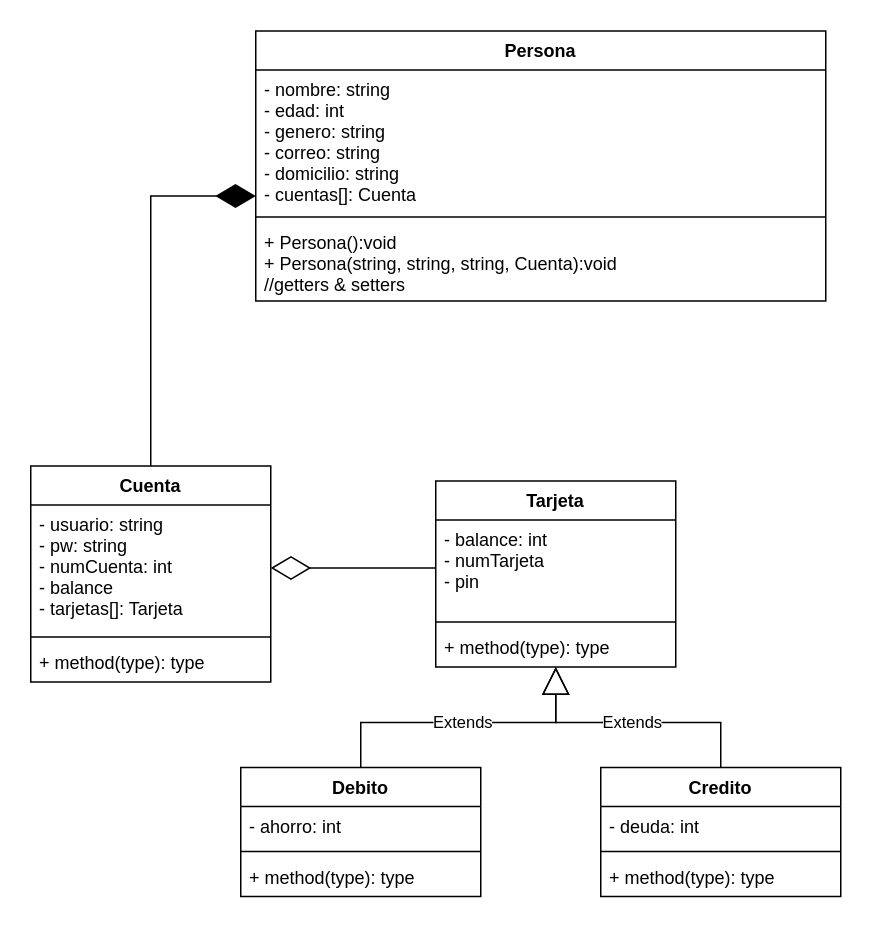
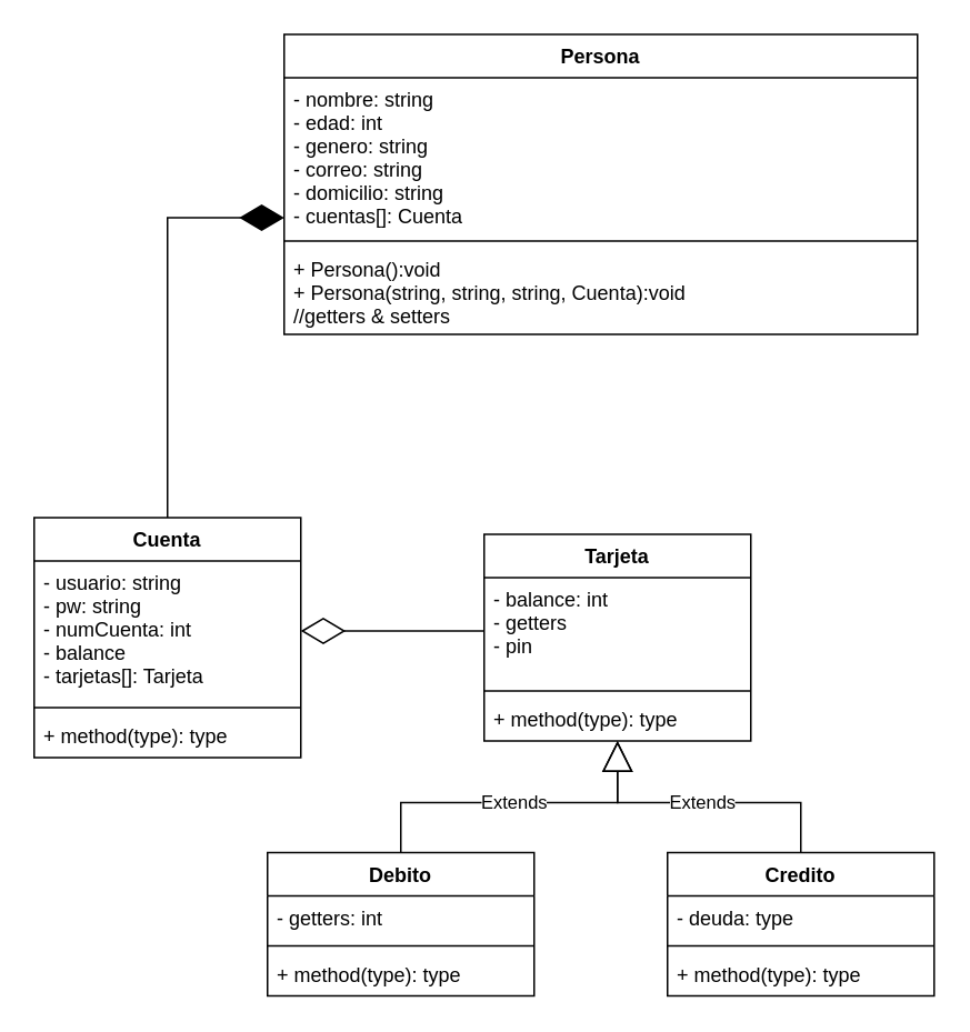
- <mxCell id="15" value="- balance: int&#10;- numTarjeta&#10;- pin" style="text;strokeColor=none;fillColor=none;align=left;verticalAlign=top;spacingLeft=4;spacingRight=4;overflow=hidden;rotatable=0;points=[[0,0.5],[1,0.5]];portConstraint=eastwest;" parent="14" vertex="1"><mxGeometry y="26" width="160" height="64" as="geometry" /></mxCell>
+ <mxCell id="15" value="- balance: int&#10;- getters&#10;- pin" style="text;strokeColor=none;fillColor=none;align=left;verticalAlign=top;spacingLeft=4;spacingRight=4;overflow=hidden;rotatable=0;points=[[0,0.5],[1,0.5]];portConstraint=eastwest;" parent="14" vertex="1"><mxGeometry y="26" width="160" height="64" as="geometry" /></mxCell>
- <mxCell id="7" value="- ahorro: int" style="text;strokeColor=none;fillColor=none;align=left;verticalAlign=top;spacingLeft=4;spacingRight=4;overflow=hidden;rotatable=0;points=[[0,0.5],[1,0.5]];portConstraint=eastwest;" parent="6" vertex="1"><mxGeometry y="26" width="160" height="26" as="geometry" /></mxCell>
+ <mxCell id="7" value="- getters: int" style="text;strokeColor=none;fillColor=none;align=left;verticalAlign=top;spacingLeft=4;spacingRight=4;overflow=hidden;rotatable=0;points=[[0,0.5],[1,0.5]];portConstraint=eastwest;" parent="6" vertex="1"><mxGeometry y="26" width="160" height="26" as="geometry" /></mxCell>
- <mxCell id="11" value="- deuda: int" style="text;strokeColor=none;fillColor=none;align=left;verticalAlign=top;spacingLeft=4;spacingRight=4;overflow=hidden;rotatable=0;points=[[0,0.5],[1,0.5]];portConstraint=eastwest;" parent="10" vertex="1"><mxGeometry y="26" width="160" height="26" as="geometry" /></mxCell>
+ <mxCell id="11" value="- deuda: type" style="text;strokeColor=none;fillColor=none;align=left;verticalAlign=top;spacingLeft=4;spacingRight=4;overflow=hidden;rotatable=0;points=[[0,0.5],[1,0.5]];portConstraint=eastwest;" parent="10" vertex="1"><mxGeometry y="26" width="160" height="26" as="geometry" /></mxCell>
